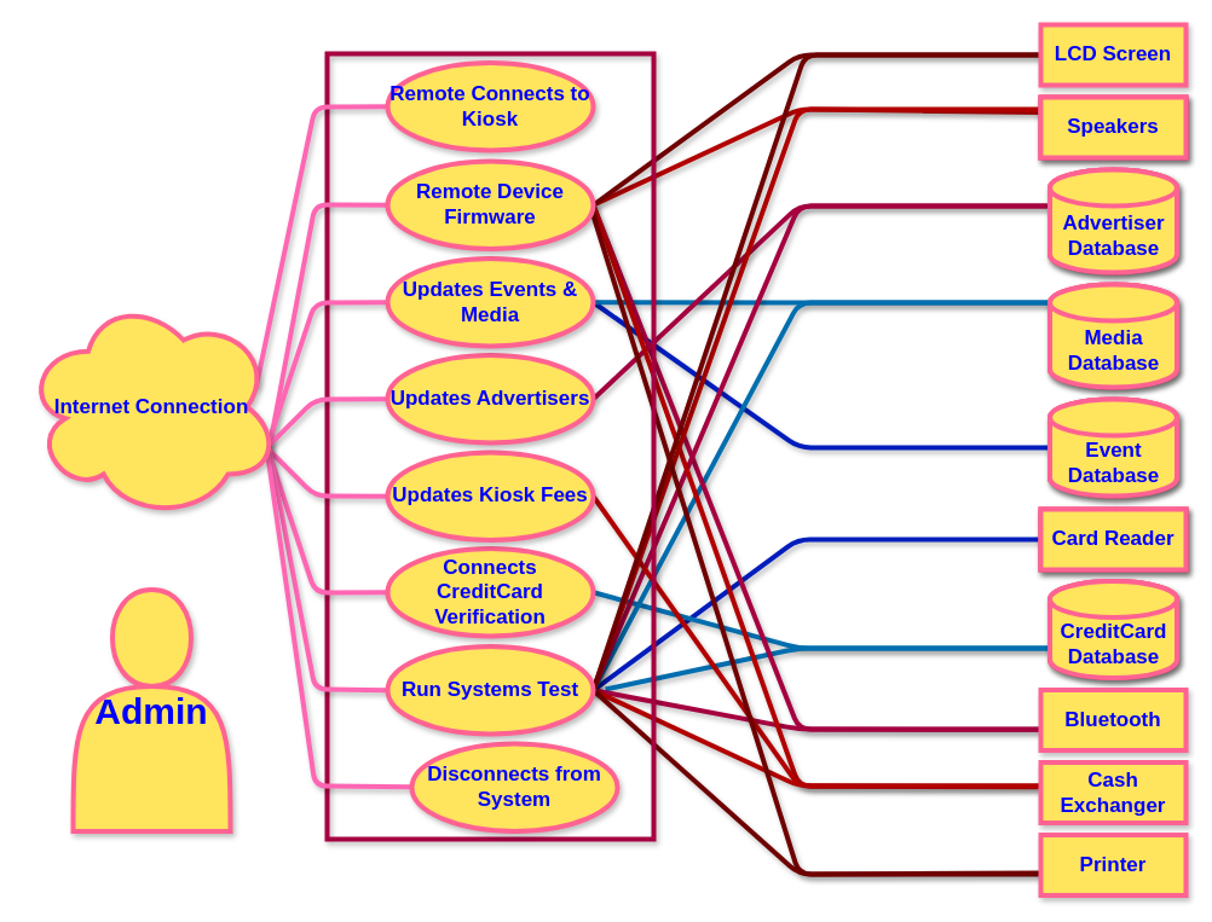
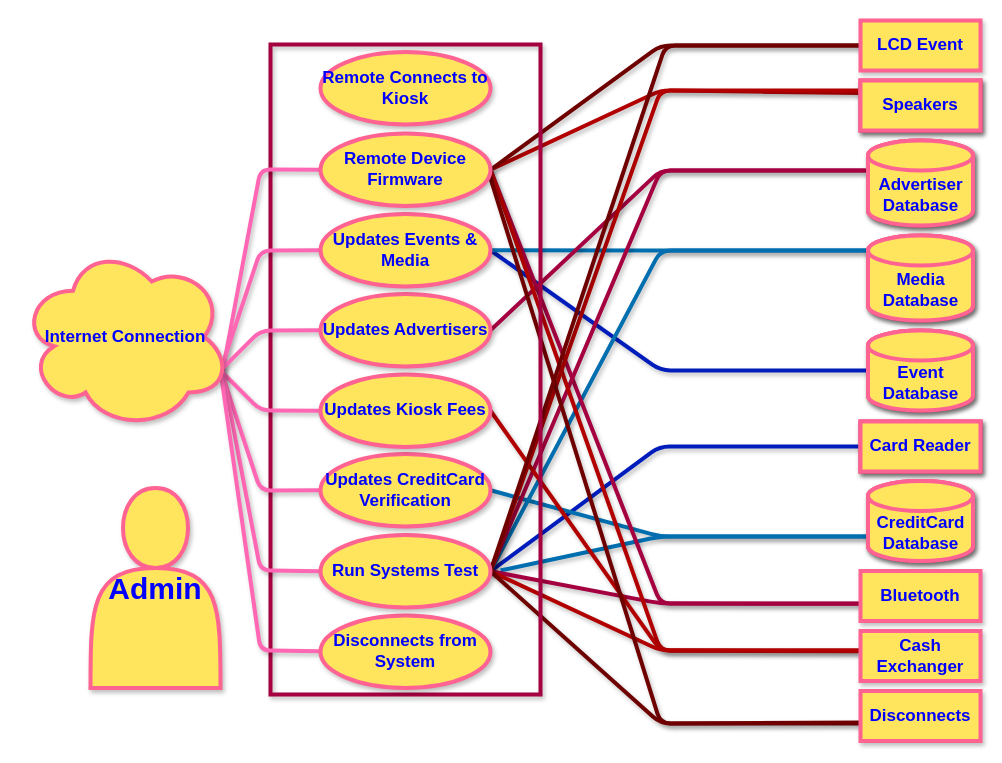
- <mxCell id="38" value="&lt;span&gt;LCD Screen&lt;/span&gt;" style="whiteSpace=wrap;shadow=1;glass=0;fontSize=17;strokeWidth=4;labelBackgroundColor=none;fillColor=#FFE45E;strokeColor=#FF6392;html=1;labelBorderColor=none;align=center;fontColor=#0000FF;fontStyle=1" parent="1" vertex="1"><mxGeometry x="860" y="20" width="120" height="50" as="geometry" /></mxCell>
+ <mxCell id="38" value="&lt;span&gt;LCD Event&lt;/span&gt;" style="whiteSpace=wrap;shadow=1;glass=0;fontSize=17;strokeWidth=4;labelBackgroundColor=none;fillColor=#FFE45E;strokeColor=#FF6392;html=1;labelBorderColor=none;align=center;fontColor=#0000FF;fontStyle=1" parent="1" vertex="1"><mxGeometry x="860" y="20" width="120" height="50" as="geometry" /></mxCell>
- <mxCell id="22" value="" style="edgeStyle=none;endArrow=none;verticalAlign=bottom;strokeWidth=4;exitX=0;exitY=0.5;exitDx=0;exitDy=0;shadow=1;html=1;labelBorderColor=none;labelBackgroundColor=none;align=center;fontColor=#0000FF;entryX=0.91;entryY=0.414;entryDx=0;entryDy=0;entryPerimeter=0;fillColor=#a20025;strokeColor=#FF66B3;" edge="1" parent="1" source="59" target="61"><mxGeometry width="160" relative="1" as="geometry"><mxPoint x="165" y="359" as="sourcePoint" /><mxPoint x="168" y="232" as="targetPoint" /><Array as="points"><mxPoint x="260" y="88" /></Array></mxGeometry></mxCell>
- <mxCell id="54" value="Connects CreditCard Verification" style="ellipse;whiteSpace=wrap;fillColor=#FFE45E;shadow=1;strokeColor=#FF6392;strokeWidth=4;html=1;labelBorderColor=none;labelBackgroundColor=none;align=center;fontSize=17;fontColor=#0000FF;fontStyle=1" vertex="1" parent="1"><mxGeometry x="320" y="453.5" width="170" height="72.5" as="geometry" /></mxCell>
+ <mxCell id="54" value="Updates CreditCard Verification" style="ellipse;whiteSpace=wrap;fillColor=#FFE45E;shadow=1;strokeColor=#FF6392;strokeWidth=4;html=1;labelBorderColor=none;labelBackgroundColor=none;align=center;fontSize=17;fontColor=#0000FF;fontStyle=1" vertex="1" parent="1"><mxGeometry x="320" y="453.5" width="170" height="72.5" as="geometry" /></mxCell>
- <mxCell id="60" value="&lt;span style=&quot;font-size: 30px ; font-weight: 700&quot;&gt;Admin&lt;/span&gt;" style="shape=actor;whiteSpace=wrap;shadow=1;glass=1;strokeWidth=4;fillColor=#FFE45E;strokeColor=#FF6392;labelBackgroundColor=none;labelBorderColor=none;html=1;align=center;fontColor=#0000FF;" parent="1" vertex="1"><mxGeometry x="60" y="487.5" width="130" height="200" as="geometry" /></mxCell>
+ <mxCell id="60" value="&lt;span style=&quot;font-size: 30px ; font-weight: 700&quot;&gt;Admin&lt;/span&gt;" style="shape=actor;whiteSpace=wrap;shadow=1;glass=1;strokeWidth=4;fillColor=#FFE45E;strokeColor=#FF6392;labelBackgroundColor=none;labelBorderColor=none;html=1;align=center;fontColor=#0000FF;" parent="1" vertex="1"><mxGeometry x="90" y="487.5" width="130" height="200" as="geometry" /></mxCell>
- <mxCell id="52" value="Disconnects from System" style="ellipse;whiteSpace=wrap;fillColor=#FFE45E;shadow=1;strokeColor=#FF6392;strokeWidth=4;html=1;labelBorderColor=none;labelBackgroundColor=none;align=center;fontSize=17;fontColor=#0000FF;fontStyle=1" vertex="1" parent="1"><mxGeometry x="340" y="615" width="170" height="72.5" as="geometry" /></mxCell>
+ <mxCell id="52" value="Disconnects from System" style="ellipse;whiteSpace=wrap;fillColor=#FFE45E;shadow=1;strokeColor=#FF6392;strokeWidth=4;html=1;labelBorderColor=none;labelBackgroundColor=none;align=center;fontSize=17;fontColor=#0000FF;fontStyle=1" vertex="1" parent="1"><mxGeometry x="320" y="615" width="170" height="72.5" as="geometry" /></mxCell>
- <mxCell id="36" value="&lt;span&gt;Printer&lt;/span&gt;" style="whiteSpace=wrap;shadow=1;glass=0;fontSize=17;strokeWidth=4;labelBackgroundColor=none;fillColor=#FFE45E;strokeColor=#FF6392;html=1;labelBorderColor=none;align=center;fontColor=#0000FF;fontStyle=1" parent="1" vertex="1"><mxGeometry x="860" y="690.5" width="120" height="50" as="geometry" /></mxCell>
+ <mxCell id="36" value="&lt;span&gt;Disconnects&lt;/span&gt;" style="whiteSpace=wrap;shadow=1;glass=0;fontSize=17;strokeWidth=4;labelBackgroundColor=none;fillColor=#FFE45E;strokeColor=#FF6392;html=1;labelBorderColor=none;align=center;fontColor=#0000FF;fontStyle=1" parent="1" vertex="1"><mxGeometry x="860" y="690.5" width="120" height="50" as="geometry" /></mxCell>
